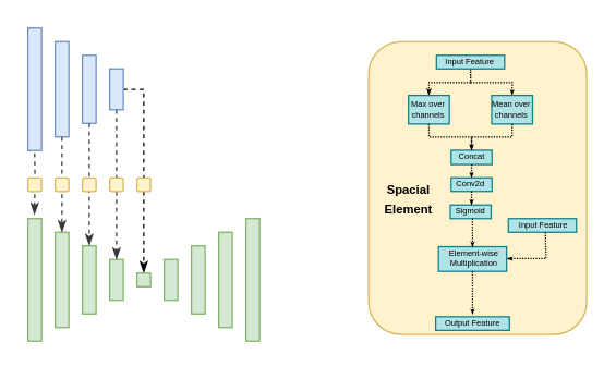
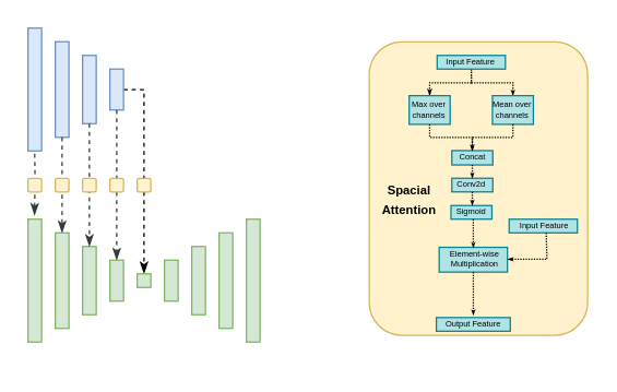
- <mxCell id="26" value="&lt;div style=&quot;&quot;&gt;&lt;b style=&quot;background-color: transparent; color: light-dark(rgb(0, 0, 0), rgb(255, 255, 255));&quot;&gt;&lt;font style=&quot;font-size: 9px;&quot;&gt;Spacial&lt;/font&gt;&lt;/b&gt;&lt;/div&gt;&lt;div style=&quot;&quot;&gt;&lt;font style=&quot;font-size: 9px;&quot;&gt;&lt;b style=&quot;&quot;&gt;Element&lt;/b&gt;&lt;/font&gt;&lt;/div&gt;" style="text;html=1;align=center;verticalAlign=middle;resizable=0;points=[];autosize=1;strokeColor=none;fillColor=none;strokeWidth=0;" vertex="1" parent="1"><mxGeometry x="269.25" y="124.68" width="60" height="40" as="geometry" /></mxCell>
+ <mxCell id="26" value="&lt;div style=&quot;&quot;&gt;&lt;b style=&quot;background-color: transparent; color: light-dark(rgb(0, 0, 0), rgb(255, 255, 255));&quot;&gt;&lt;font style=&quot;font-size: 9px;&quot;&gt;Spacial&lt;/font&gt;&lt;/b&gt;&lt;/div&gt;&lt;div style=&quot;&quot;&gt;&lt;font style=&quot;font-size: 9px;&quot;&gt;&lt;b style=&quot;&quot;&gt;Attention&lt;/b&gt;&lt;/font&gt;&lt;/div&gt;" style="text;html=1;align=center;verticalAlign=middle;resizable=0;points=[];autosize=1;strokeColor=none;fillColor=none;strokeWidth=0;" vertex="1" parent="1"><mxGeometry x="269.25" y="124.68" width="60" height="40" as="geometry" /></mxCell>
